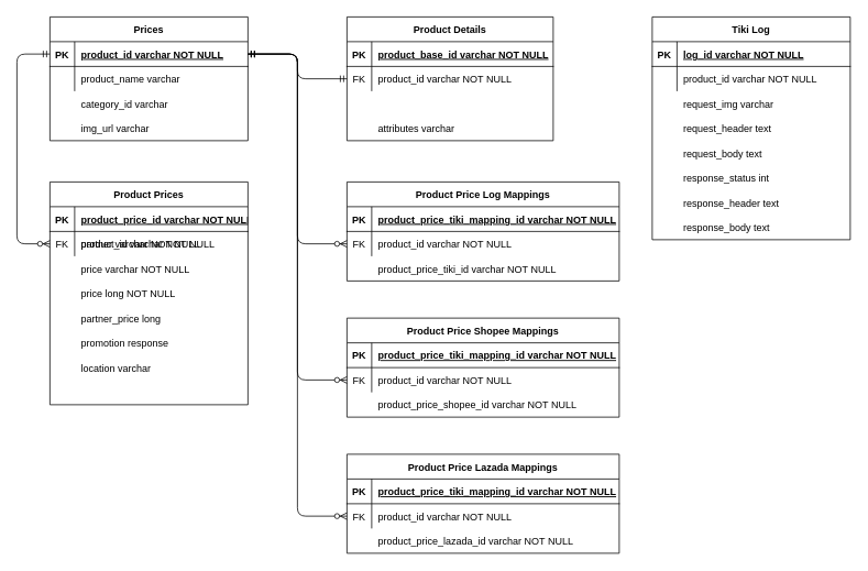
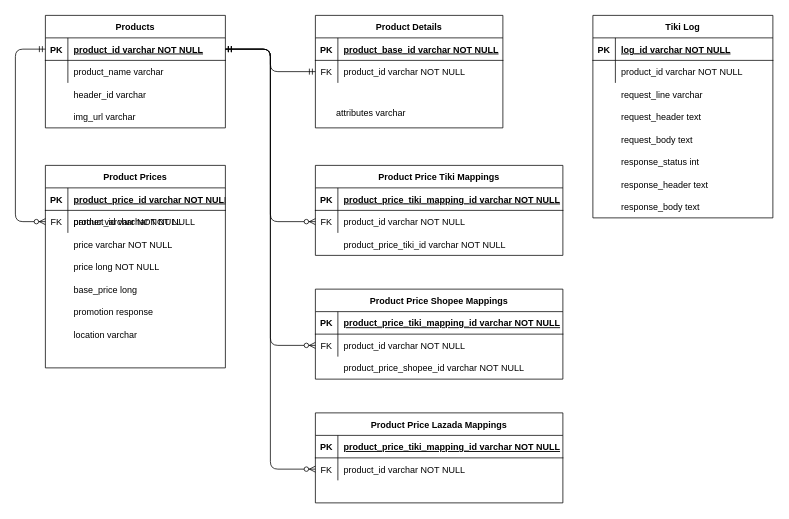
- <mxCell id="2" value="Prices" style="shape=table;startSize=30;container=1;collapsible=1;childLayout=tableLayout;fixedRows=1;rowLines=0;fontStyle=1;align=center;resizeLast=1;" parent="1" vertex="1"><mxGeometry x="60" y="20" width="240" height="150" as="geometry" /></mxCell>
+ <mxCell id="2" value="Products" style="shape=table;startSize=30;container=1;collapsible=1;childLayout=tableLayout;fixedRows=1;rowLines=0;fontStyle=1;align=center;resizeLast=1;" parent="1" vertex="1"><mxGeometry x="60" y="20" width="240" height="150" as="geometry" /></mxCell>
- <mxCell id="9" value="category_id varchar" style="shape=partialRectangle;overflow=hidden;connectable=0;fillColor=none;top=0;left=0;bottom=0;right=0;align=left;spacingLeft=6;" parent="1" vertex="1"><mxGeometry x="90" y="110" width="220" height="30" as="geometry" /></mxCell>
+ <mxCell id="9" value="header_id varchar" style="shape=partialRectangle;overflow=hidden;connectable=0;fillColor=none;top=0;left=0;bottom=0;right=0;align=left;spacingLeft=6;" parent="1" vertex="1"><mxGeometry x="90" y="110" width="220" height="30" as="geometry" /></mxCell>
- <mxCell id="69" value="request_img varchar" style="shape=partialRectangle;overflow=hidden;connectable=0;fillColor=none;top=0;left=0;bottom=0;right=0;align=left;spacingLeft=6;" vertex="1" parent="1"><mxGeometry x="820" y="110" width="210" height="30" as="geometry" /></mxCell>
+ <mxCell id="69" value="request_line varchar" style="shape=partialRectangle;overflow=hidden;connectable=0;fillColor=none;top=0;left=0;bottom=0;right=0;align=left;spacingLeft=6;" vertex="1" parent="1"><mxGeometry x="820" y="110" width="210" height="30" as="geometry" /></mxCell>
- <mxCell id="18" value="attributes varchar" style="shape=partialRectangle;overflow=hidden;connectable=0;fillColor=none;top=0;left=0;bottom=0;right=0;align=left;spacingLeft=6;" parent="1" vertex="1"><mxGeometry x="450" y="140" width="220" height="30" as="geometry" /></mxCell>
+ <mxCell id="18" value="attributes varchar" style="shape=partialRectangle;overflow=hidden;connectable=0;fillColor=none;top=0;left=0;bottom=0;right=0;align=left;spacingLeft=6;" parent="1" vertex="1"><mxGeometry x="440" y="135" width="220" height="30" as="geometry" /></mxCell>
- <mxCell id="35" value="Product Price Log Mappings" style="shape=table;startSize=30;container=1;collapsible=1;childLayout=tableLayout;fixedRows=1;rowLines=0;fontStyle=1;align=center;resizeLast=1;" parent="1" vertex="1"><mxGeometry x="420" y="220" width="330" height="120" as="geometry" /></mxCell>
+ <mxCell id="35" value="Product Price Tiki Mappings" style="shape=table;startSize=30;container=1;collapsible=1;childLayout=tableLayout;fixedRows=1;rowLines=0;fontStyle=1;align=center;resizeLast=1;" parent="1" vertex="1"><mxGeometry x="420" y="220" width="330" height="120" as="geometry" /></mxCell>
- <mxCell id="29" value="partner_price long" style="shape=partialRectangle;overflow=hidden;connectable=0;fillColor=none;top=0;left=0;bottom=0;right=0;align=left;spacingLeft=6;" parent="1" vertex="1"><mxGeometry x="90" y="370" width="220" height="30" as="geometry" /></mxCell>
+ <mxCell id="29" value="base_price long" style="shape=partialRectangle;overflow=hidden;connectable=0;fillColor=none;top=0;left=0;bottom=0;right=0;align=left;spacingLeft=6;" parent="1" vertex="1"><mxGeometry x="90" y="370" width="220" height="30" as="geometry" /></mxCell>
- <mxCell id="61" value="product_price_lazada_id varchar NOT NULL" style="shape=partialRectangle;overflow=hidden;connectable=0;fillColor=none;top=0;left=0;bottom=0;right=0;align=left;spacingLeft=6;" parent="1" vertex="1"><mxGeometry x="450" y="640" width="300" height="30" as="geometry" /></mxCell>
